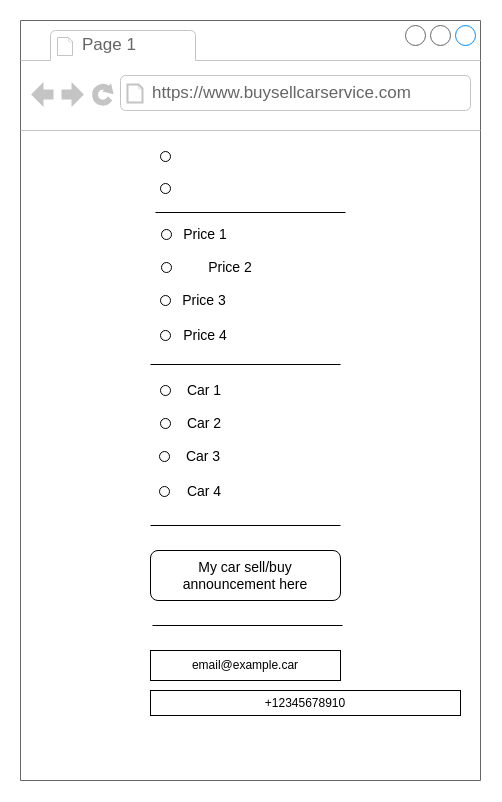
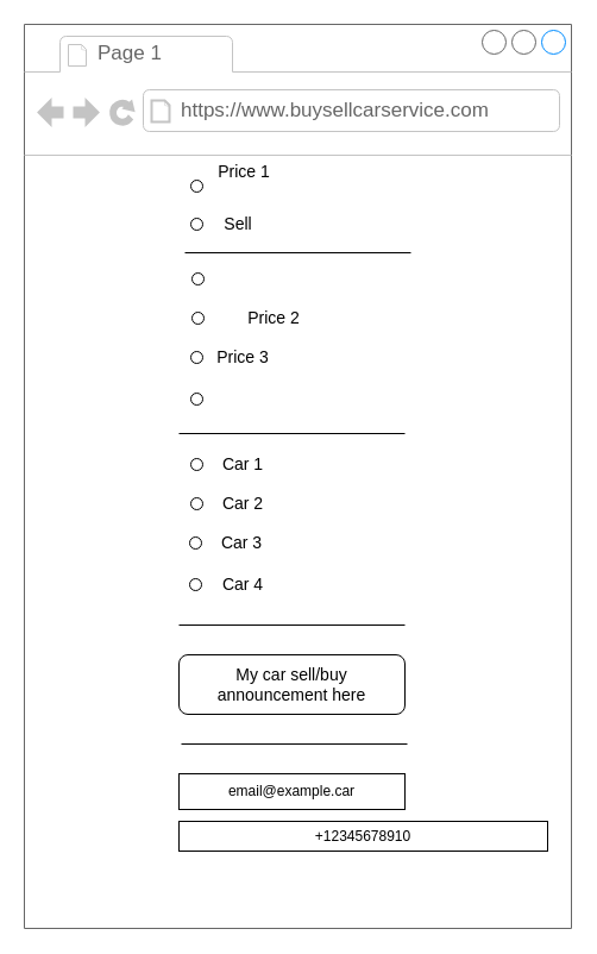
+ <mxCell id="12" value="Sell" style="text;html=1;strokeColor=none;fillColor=none;align=center;verticalAlign=middle;whiteSpace=wrap;rounded=0;fontSize=14;" vertex="1" parent="2"><mxGeometry x="160" y="158" width="40" height="20" as="geometry" /></mxCell>
- <mxCell id="11" value="Price 1" style="text;html=1;strokeColor=none;fillColor=none;align=center;verticalAlign=middle;whiteSpace=wrap;rounded=0;fontSize=14;" vertex="1" parent="2"><mxGeometry x="160" y="204" width="50" height="20" as="geometry" /></mxCell>
+ <mxCell id="11" value="Price 1" style="text;html=1;strokeColor=none;fillColor=none;align=center;verticalAlign=middle;whiteSpace=wrap;rounded=0;fontSize=14;" vertex="1" parent="2"><mxGeometry x="160" y="114" width="50" height="20" as="geometry" /></mxCell>
- <mxCell id="18" value="Price 4" style="text;html=1;strokeColor=none;fillColor=none;align=center;verticalAlign=middle;whiteSpace=wrap;rounded=0;fontSize=14;" vertex="1" parent="2"><mxGeometry x="160" y="305" width="50" height="20" as="geometry" /></mxCell>
